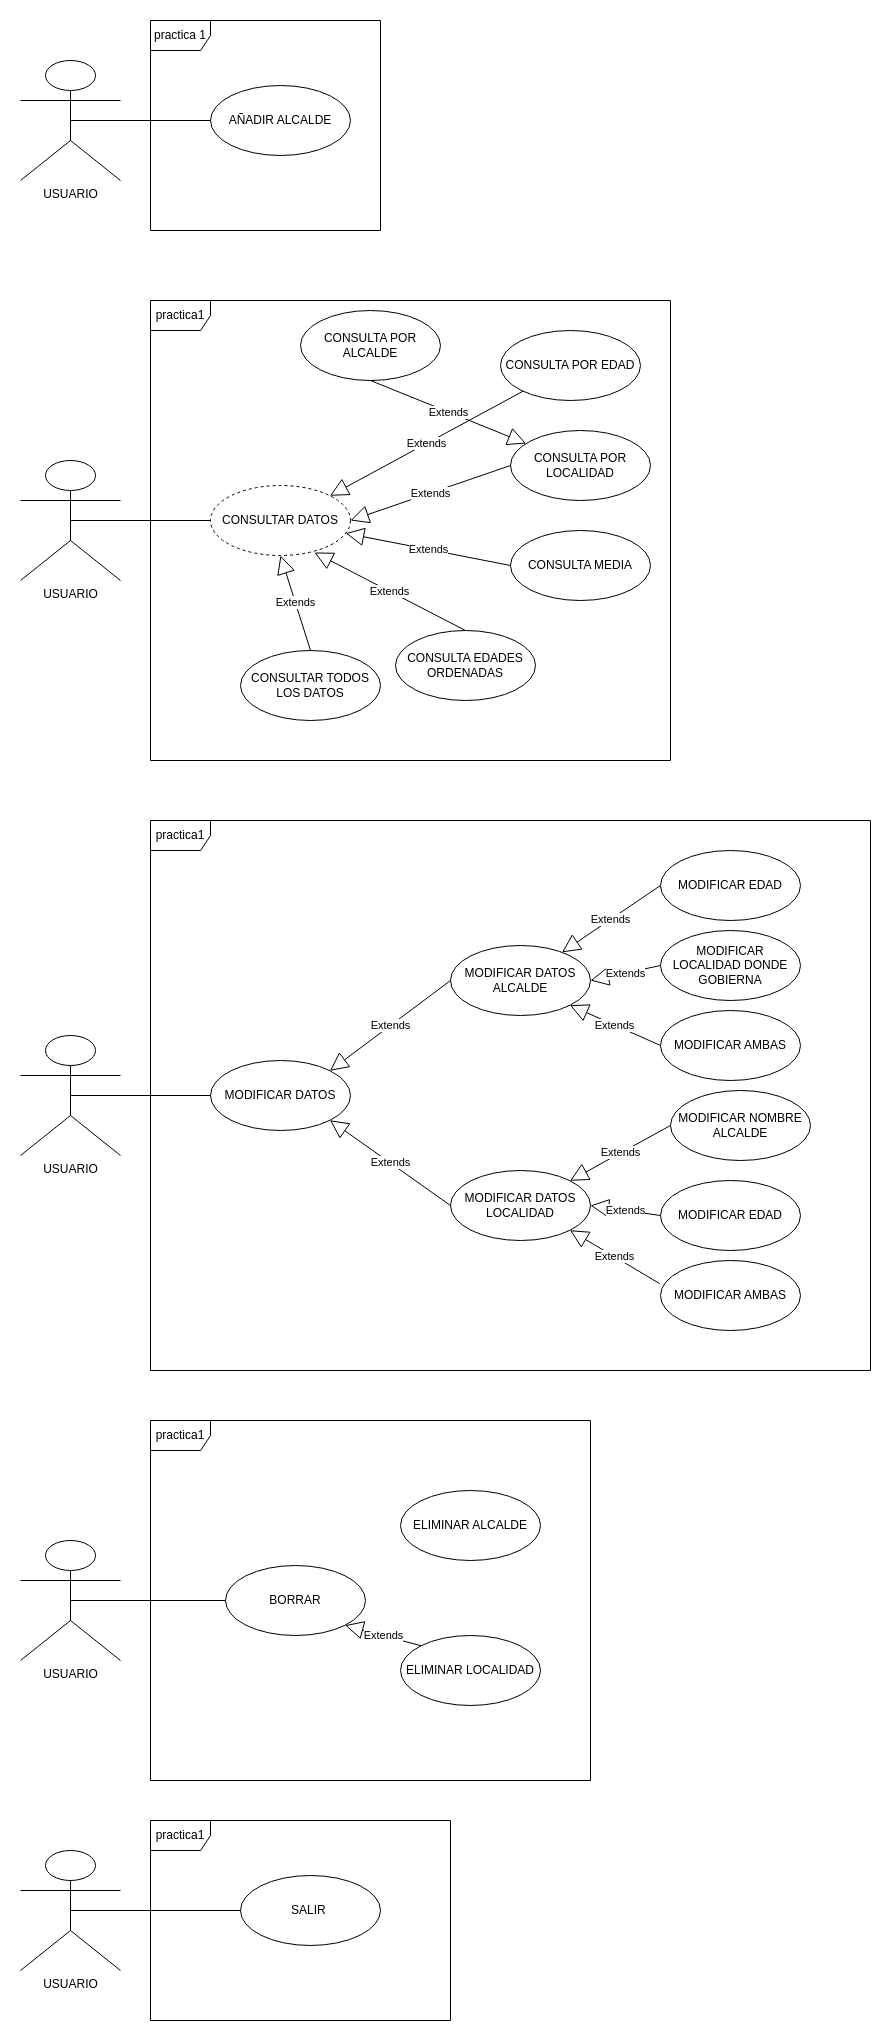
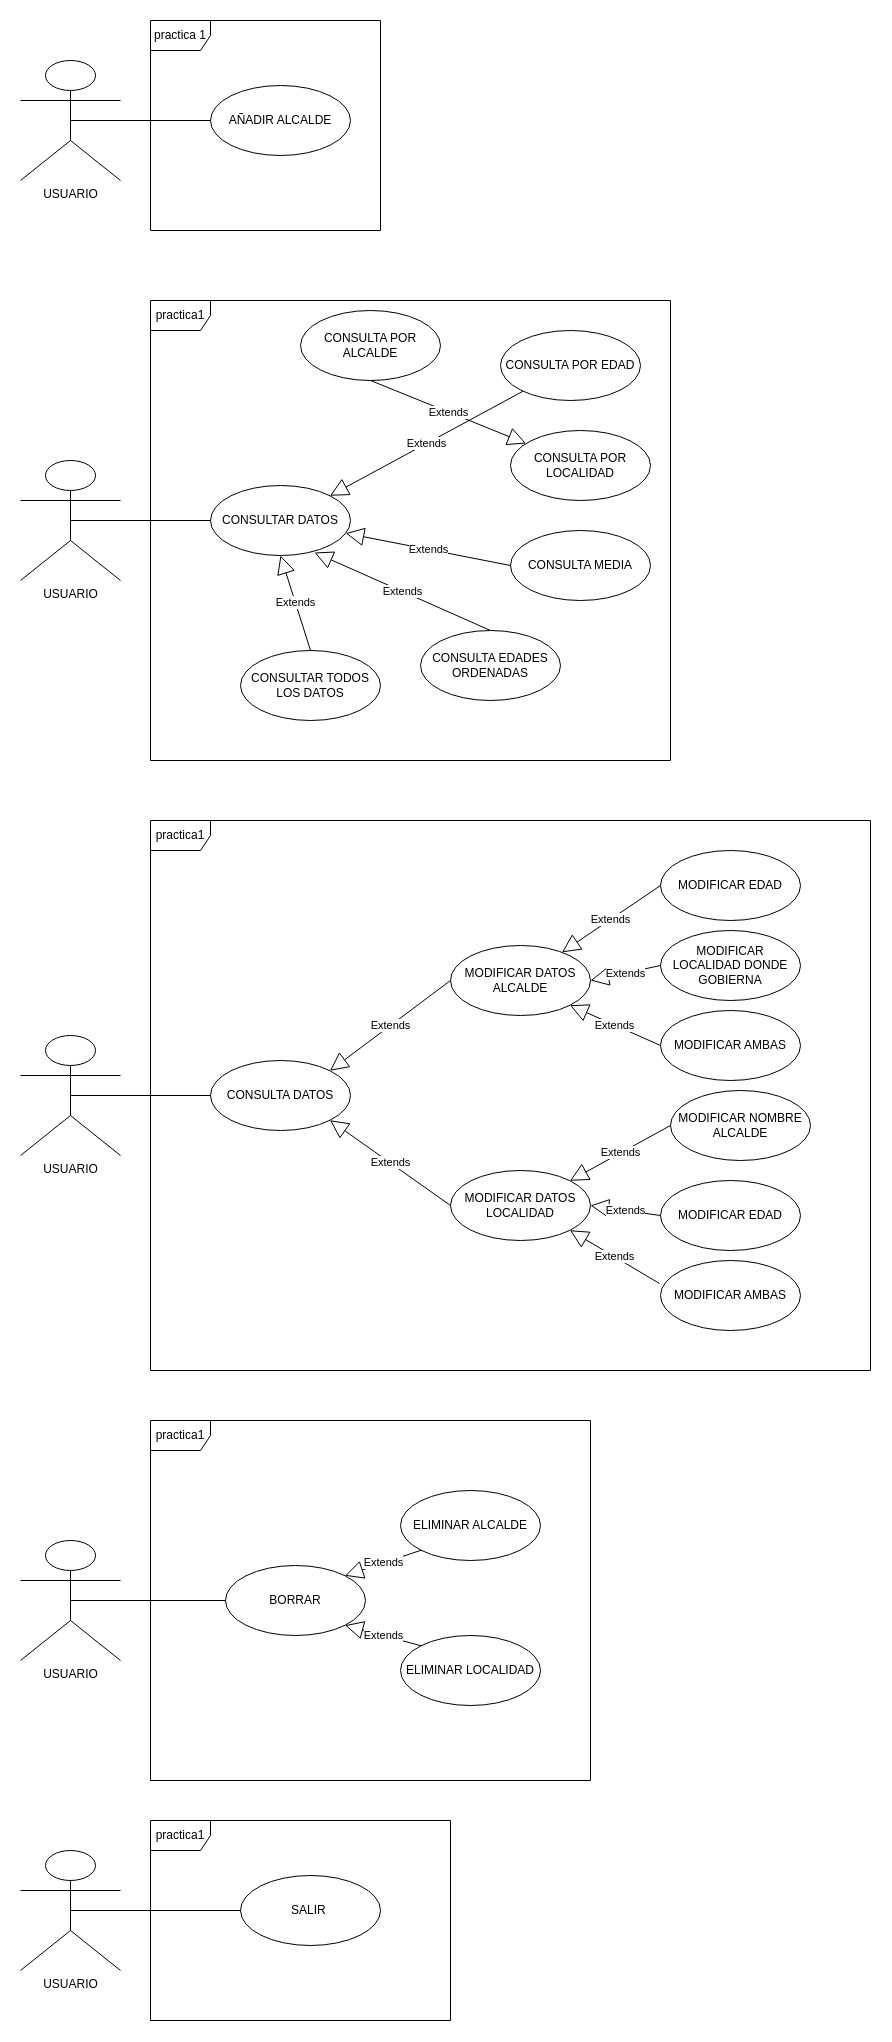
- <mxCell id="22" value="Extends" style="endArrow=block;endSize=16;endFill=0;html=1;rounded=0;entryX=1;entryY=0.5;entryDx=0;entryDy=0;exitX=0;exitY=0.5;exitDx=0;exitDy=0;" parent="1" source="16" target="13" edge="1"><mxGeometry width="160" relative="1" as="geometry"><mxPoint x="400" y="615" as="sourcePoint" /><mxPoint x="380" y="530" as="targetPoint" /></mxGeometry></mxCell>
- <mxCell id="13" value="CONSULTAR DATOS" style="ellipse;whiteSpace=wrap;html=1;dashed=1;" parent="1" vertex="1"><mxGeometry x="210" y="485" width="140" height="70" as="geometry" /></mxCell>
+ <mxCell id="13" value="CONSULTAR DATOS" style="ellipse;whiteSpace=wrap;html=1;" parent="1" vertex="1"><mxGeometry x="210" y="485" width="140" height="70" as="geometry" /></mxCell>
- <mxCell id="19" value="CONSULTA EDADES ORDENADAS" style="ellipse;whiteSpace=wrap;html=1;" parent="1" vertex="1"><mxGeometry x="395" y="630" width="140" height="70" as="geometry" /></mxCell>
+ <mxCell id="19" value="CONSULTA EDADES ORDENADAS" style="ellipse;whiteSpace=wrap;html=1;" parent="1" vertex="1"><mxGeometry x="420" y="630" width="140" height="70" as="geometry" /></mxCell>
- <mxCell id="28" value="MODIFICAR DATOS" style="ellipse;whiteSpace=wrap;html=1;" parent="1" vertex="1"><mxGeometry x="210" y="1060" width="140" height="70" as="geometry" /></mxCell>
+ <mxCell id="28" value="CONSULTA DATOS" style="ellipse;whiteSpace=wrap;html=1;" parent="1" vertex="1"><mxGeometry x="210" y="1060" width="140" height="70" as="geometry" /></mxCell>
+ <mxCell id="50" value="Extends" style="endArrow=block;endSize=16;endFill=0;html=1;rounded=0;exitX=0;exitY=1;exitDx=0;exitDy=0;entryX=1;entryY=0;entryDx=0;entryDy=0;" parent="1" source="48" target="46" edge="1"><mxGeometry width="160" relative="1" as="geometry"><mxPoint x="710" y="1590" as="sourcePoint" /><mxPoint x="870" y="1590" as="targetPoint" /></mxGeometry></mxCell>
